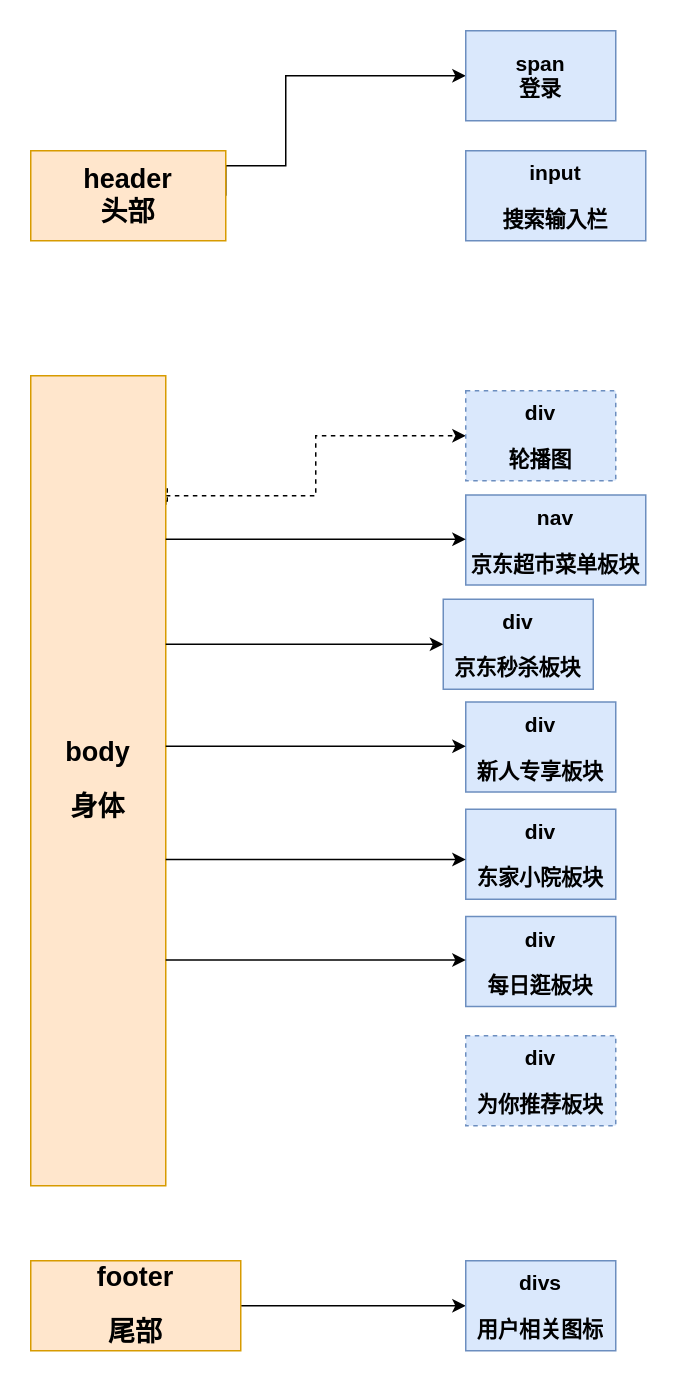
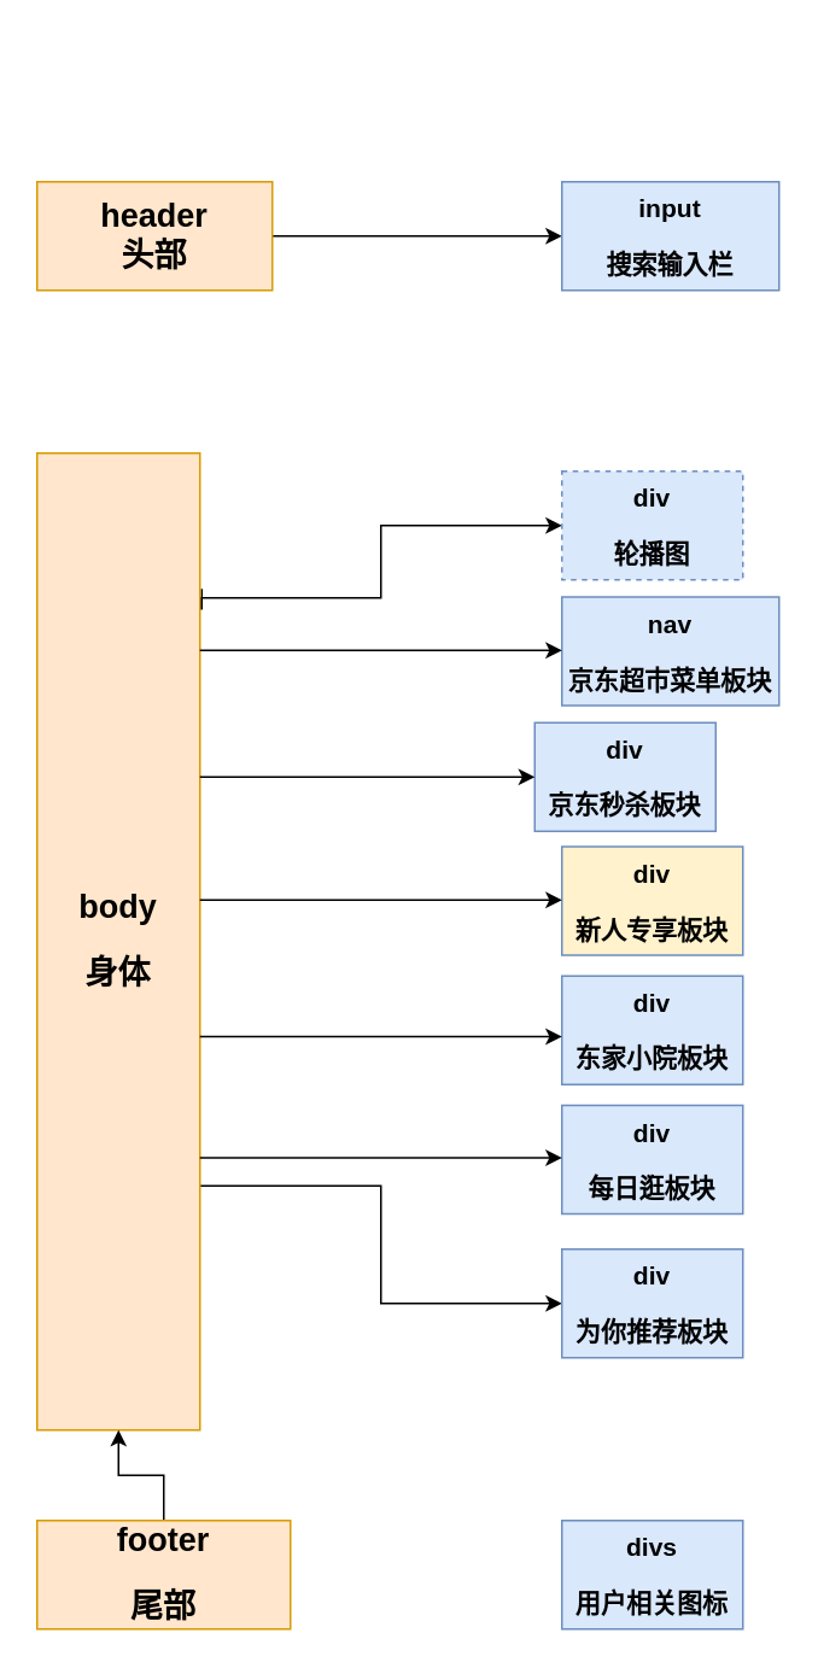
- <mxCell id="2" style="edgeStyle=orthogonalEdgeStyle;rounded=0;orthogonalLoop=1;jettySize=auto;html=1;exitX=1;exitY=0.5;exitDx=0;exitDy=0;entryX=0;entryY=0.5;entryDx=0;entryDy=0;fontFamily=Helvetica;" edge="1" parent="1" source="4" target="5"><mxGeometry relative="1" as="geometry"><Array as="points"><mxPoint x="150" y="110" /><mxPoint x="190" y="110" /><mxPoint x="190" y="50" /></Array></mxGeometry></mxCell>
- <mxCell id="5" value="&lt;h3&gt;span&lt;br&gt;登录&lt;/h3&gt;" style="rounded=0;whiteSpace=wrap;html=1;fillColor=#dae8fc;strokeColor=#6c8ebf;" vertex="1" parent="1"><mxGeometry x="310" y="20" width="100" height="60" as="geometry" /></mxCell>
+ <mxCell id="3" value="" style="edgeStyle=orthogonalEdgeStyle;rounded=0;orthogonalLoop=1;jettySize=auto;html=1;fontFamily=Helvetica;" edge="1" parent="1" source="4" target="6"><mxGeometry relative="1" as="geometry" /></mxCell>
- <mxCell id="7" style="edgeStyle=orthogonalEdgeStyle;rounded=0;orthogonalLoop=1;jettySize=auto;html=1;exitX=1.011;exitY=0.139;exitDx=0;exitDy=0;entryX=0;entryY=0.5;entryDx=0;entryDy=0;fontFamily=Helvetica;exitPerimeter=0;dashed=1;" edge="1" parent="1" source="9" target="12"><mxGeometry relative="1" as="geometry"><Array as="points"><mxPoint x="110" y="336" /><mxPoint x="110" y="330" /><mxPoint x="210" y="330" /><mxPoint x="210" y="290" /></Array></mxGeometry></mxCell>
+ <mxCell id="7" style="edgeStyle=orthogonalEdgeStyle;rounded=0;orthogonalLoop=1;jettySize=auto;html=1;exitX=1.011;exitY=0.139;exitDx=0;exitDy=0;entryX=0;entryY=0.5;entryDx=0;entryDy=0;fontFamily=Helvetica;exitPerimeter=0;" edge="1" parent="1" source="9" target="12"><mxGeometry relative="1" as="geometry"><Array as="points"><mxPoint x="110" y="336" /><mxPoint x="110" y="330" /><mxPoint x="210" y="330" /><mxPoint x="210" y="290" /></Array></mxGeometry></mxCell>
- <mxCell id="13" value="&lt;h3&gt;div&lt;/h3&gt;&lt;h3&gt;新人专享板块&lt;/h3&gt;" style="rounded=0;whiteSpace=wrap;html=1;fillColor=#dae8fc;strokeColor=#6c8ebf;fontFamily=Helvetica;" vertex="1" parent="1"><mxGeometry x="310" y="467.5" width="100" height="60" as="geometry" /></mxCell>
+ <mxCell id="13" value="&lt;h3&gt;div&lt;/h3&gt;&lt;h3&gt;新人专享板块&lt;/h3&gt;" style="rounded=0;whiteSpace=wrap;html=1;fillColor=#fff2cc;strokeColor=#6c8ebf;fontFamily=Helvetica;" vertex="1" parent="1"><mxGeometry x="310" y="467.5" width="100" height="60" as="geometry" /></mxCell>
+ <mxCell id="8" style="edgeStyle=orthogonalEdgeStyle;rounded=0;orthogonalLoop=1;jettySize=auto;html=1;exitX=1;exitY=0.75;exitDx=0;exitDy=0;entryX=0;entryY=0.5;entryDx=0;entryDy=0;fontFamily=Helvetica;" edge="1" parent="1" source="9" target="16"><mxGeometry relative="1" as="geometry" /></mxCell>
- <mxCell id="16" value="&lt;h3&gt;div&lt;/h3&gt;&lt;h3&gt;为你推荐板块&lt;/h3&gt;" style="rounded=0;whiteSpace=wrap;html=1;fillColor=#dae8fc;strokeColor=#6c8ebf;fontFamily=Helvetica;dashed=1;" vertex="1" parent="1"><mxGeometry x="310" y="690" width="100" height="60" as="geometry" /></mxCell>
+ <mxCell id="16" value="&lt;h3&gt;div&lt;/h3&gt;&lt;h3&gt;为你推荐板块&lt;/h3&gt;" style="rounded=0;whiteSpace=wrap;html=1;fillColor=#dae8fc;strokeColor=#6c8ebf;fontFamily=Helvetica;" vertex="1" parent="1"><mxGeometry x="310" y="690" width="100" height="60" as="geometry" /></mxCell>
- <mxCell id="22" value="" style="edgeStyle=orthogonalEdgeStyle;rounded=0;orthogonalLoop=1;jettySize=auto;html=1;fontFamily=Helvetica;" edge="1" parent="1" source="23" target="24"><mxGeometry relative="1" as="geometry" /></mxCell>
+ <mxCell id="22" value="" style="edgeStyle=orthogonalEdgeStyle;rounded=0;orthogonalLoop=1;jettySize=auto;html=1;fontFamily=Helvetica;" edge="1" parent="1" source="23" target="9"><mxGeometry relative="1" as="geometry" /></mxCell>
